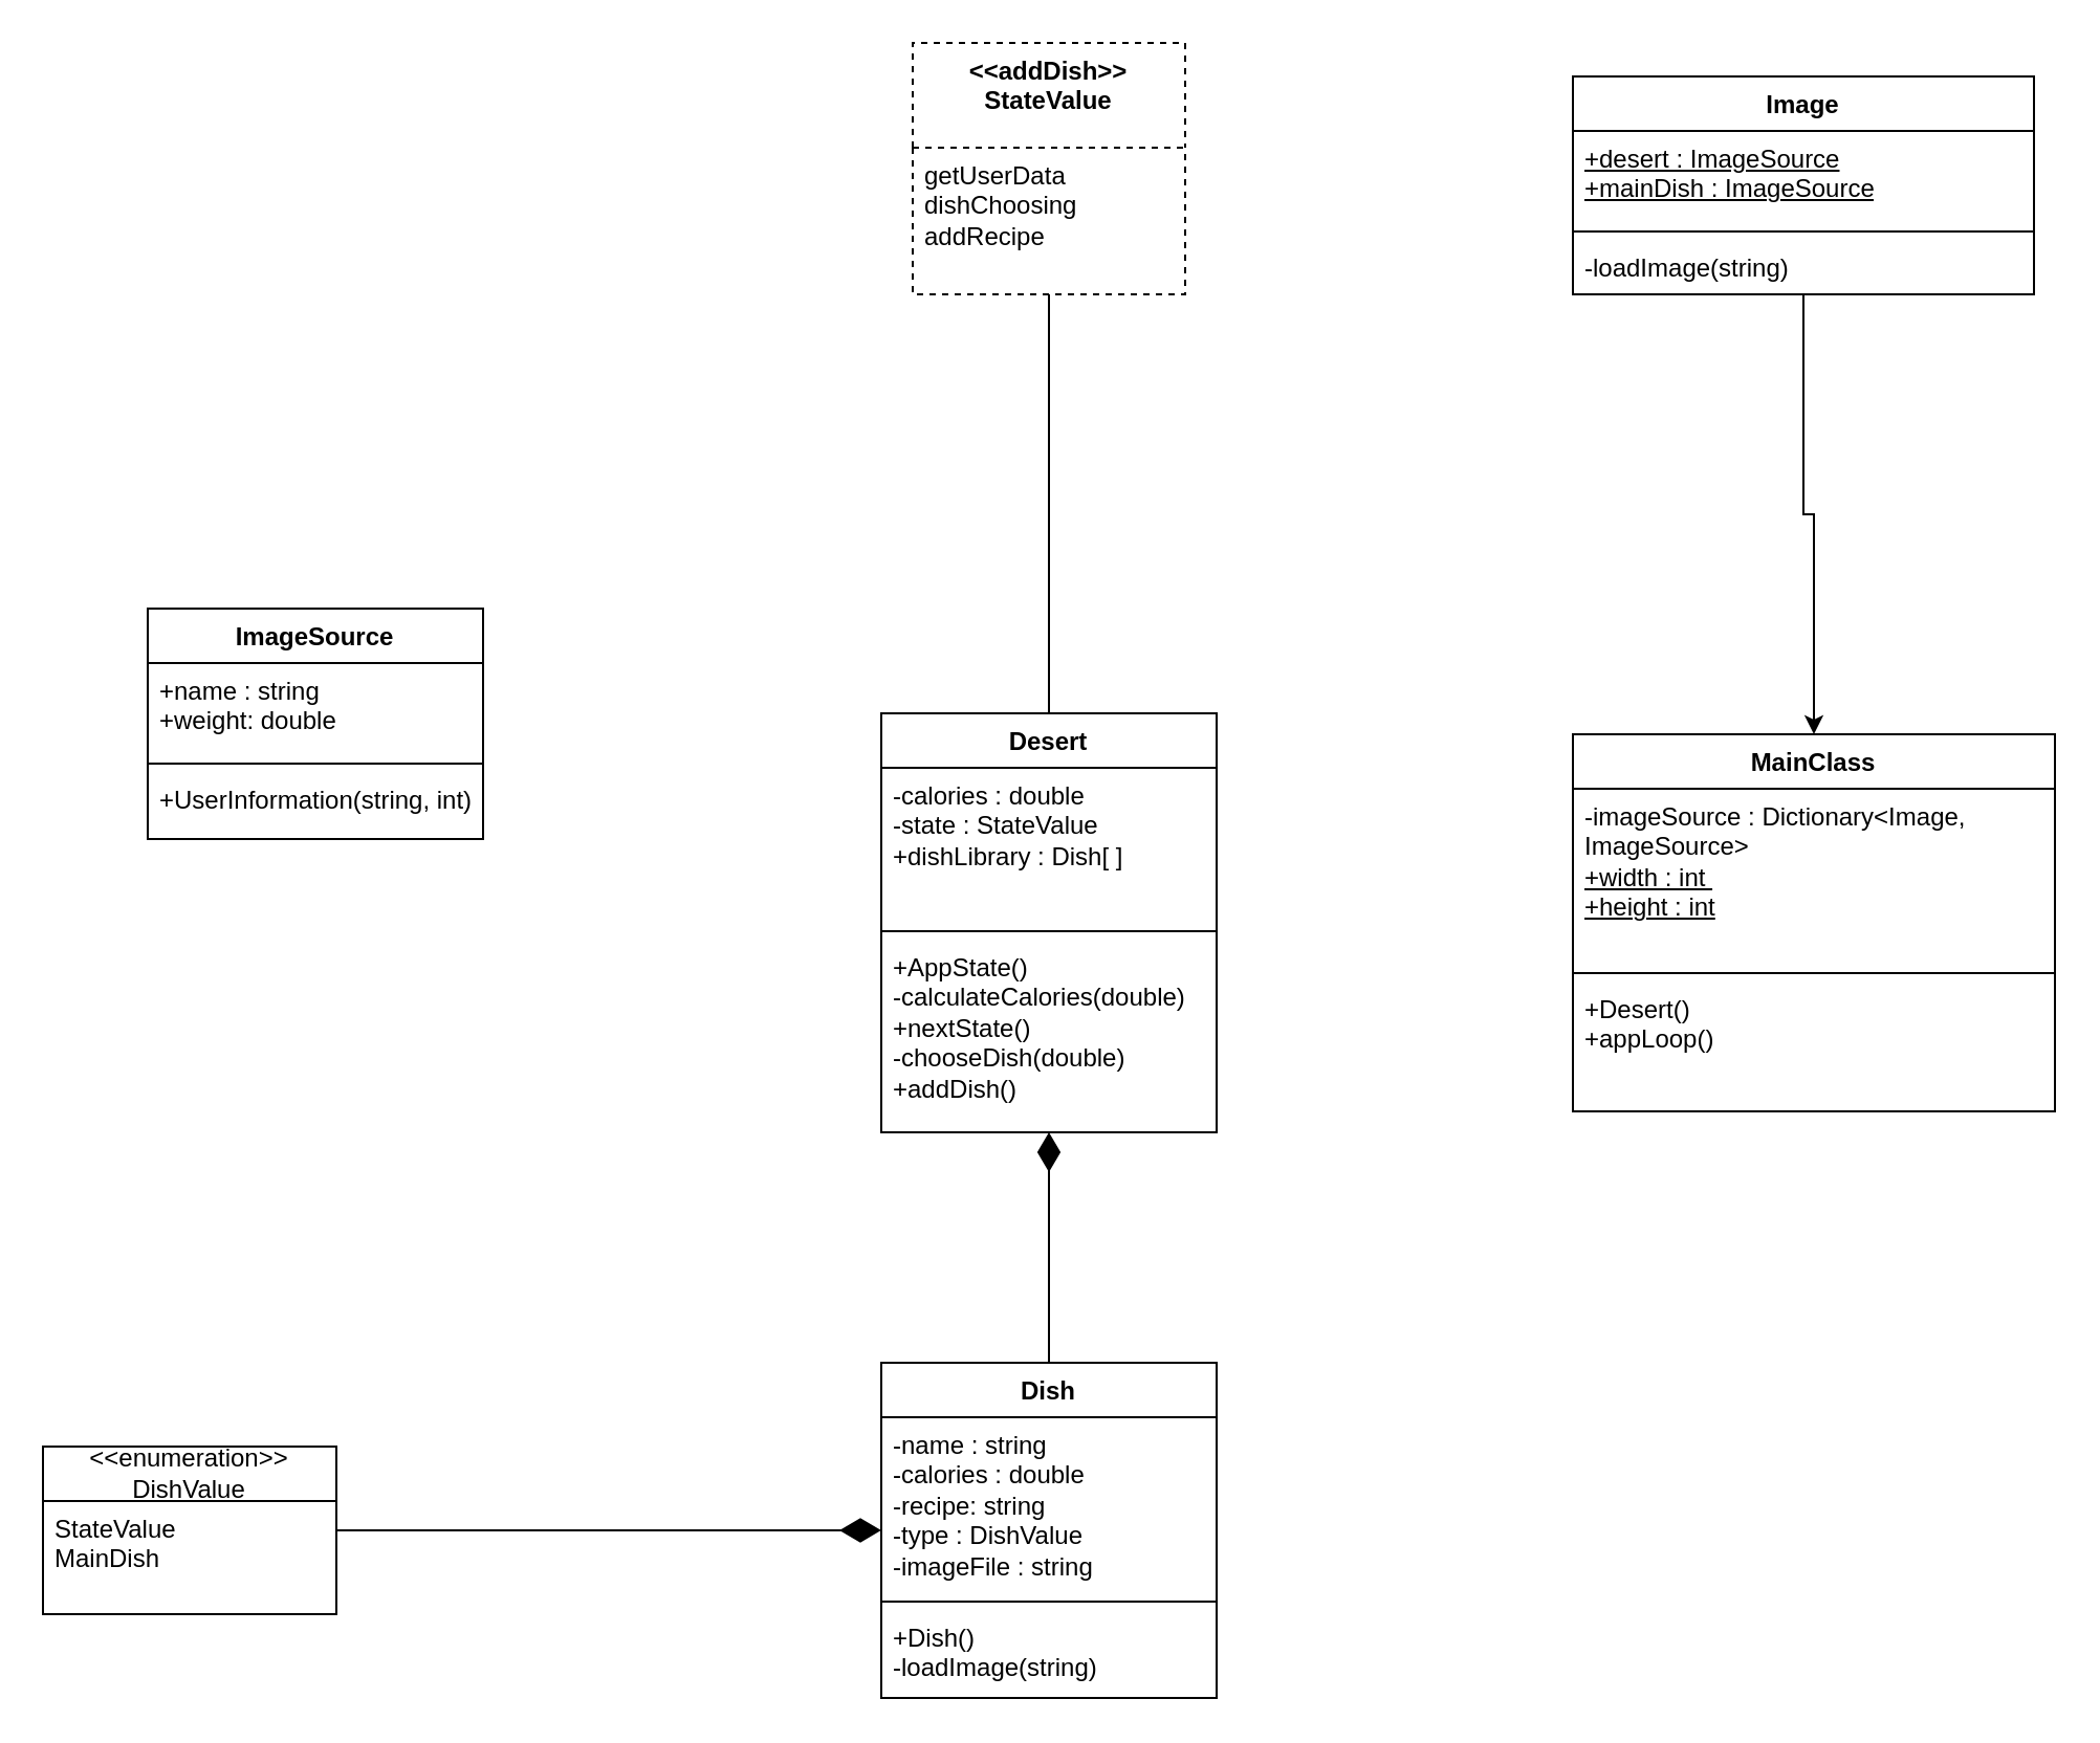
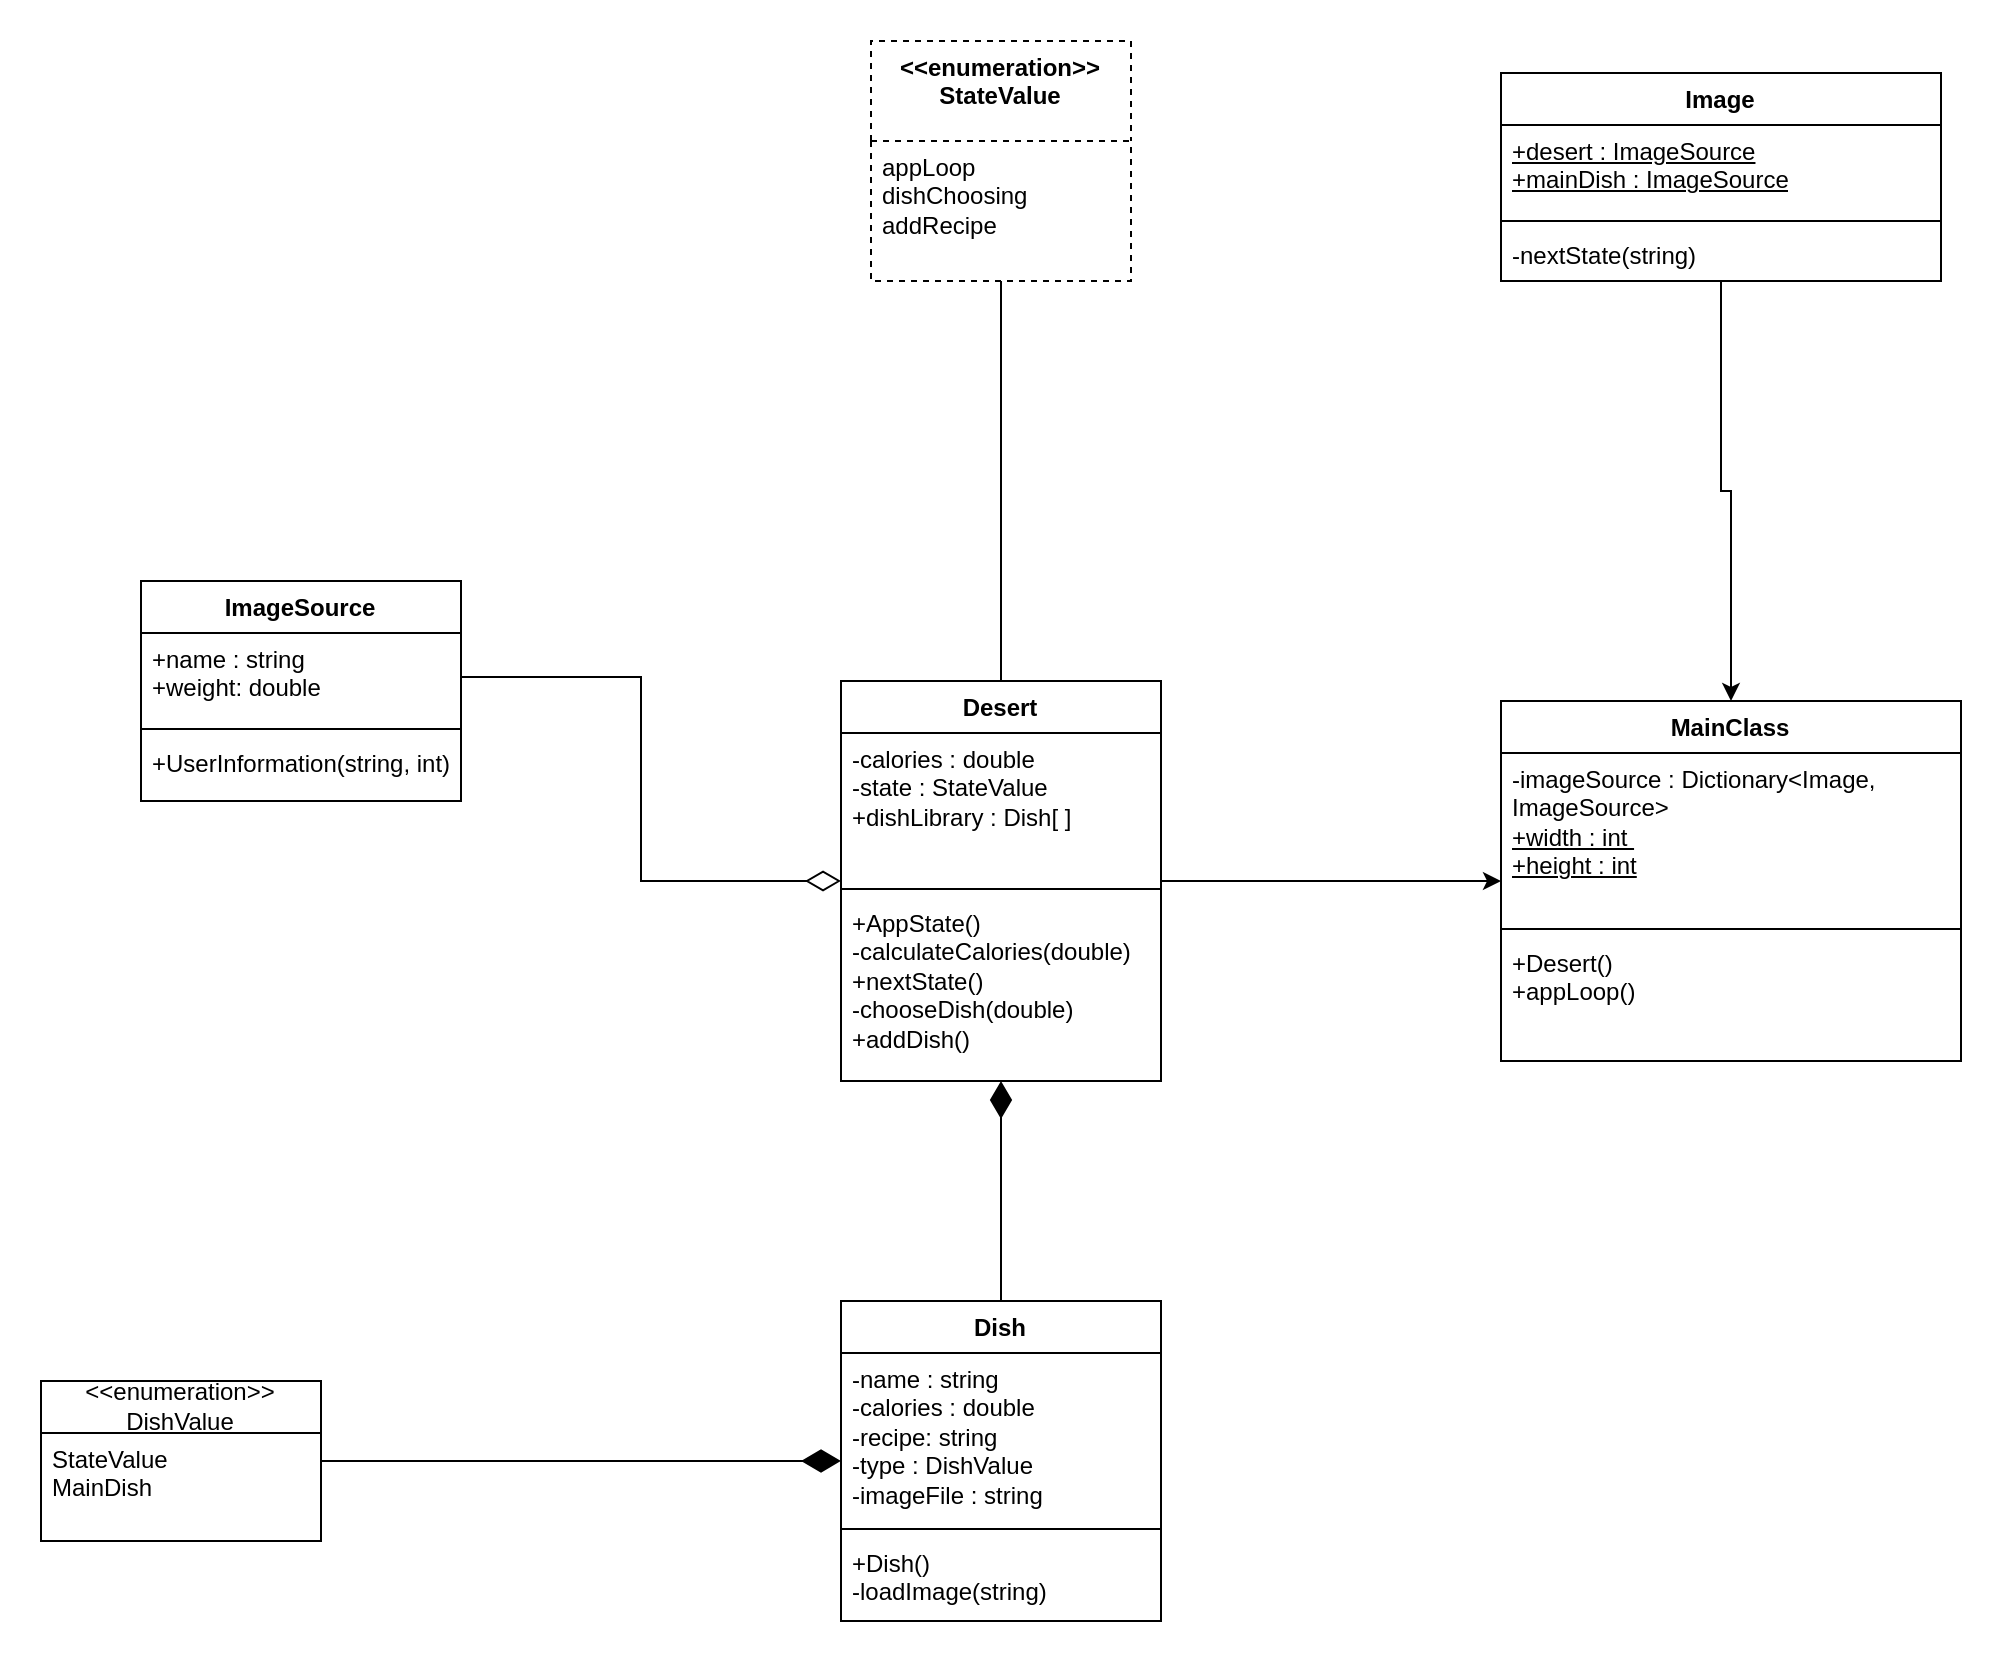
- <mxCell id="13" value="&amp;lt;&amp;lt;addDish&amp;gt;&amp;gt;&lt;div&gt;StateValue&lt;/div&gt;" style="swimlane;fontStyle=1;align=center;verticalAlign=top;childLayout=stackLayout;horizontal=1;startSize=50;horizontalStack=0;resizeParent=1;resizeParentMax=0;resizeLast=0;collapsible=1;marginBottom=0;whiteSpace=wrap;html=1;dashed=1;" vertex="1" parent="1"><mxGeometry x="435" y="20" width="130" height="120" as="geometry" /></mxCell>
+ <mxCell id="13" value="&amp;lt;&amp;lt;enumeration&amp;gt;&amp;gt;&lt;div&gt;StateValue&lt;/div&gt;" style="swimlane;fontStyle=1;align=center;verticalAlign=top;childLayout=stackLayout;horizontal=1;startSize=50;horizontalStack=0;resizeParent=1;resizeParentMax=0;resizeLast=0;collapsible=1;marginBottom=0;whiteSpace=wrap;html=1;dashed=1;" vertex="1" parent="1"><mxGeometry x="435" y="20" width="130" height="120" as="geometry" /></mxCell>
- <mxCell id="14" value="getUserData&lt;br&gt;&lt;div&gt;dishChoosing&lt;/div&gt;&lt;div&gt;addRecipe&lt;/div&gt;" style="text;strokeColor=none;fillColor=none;align=left;verticalAlign=top;spacingLeft=4;spacingRight=4;overflow=hidden;rotatable=0;points=[[0,0.5],[1,0.5]];portConstraint=eastwest;whiteSpace=wrap;html=1;" vertex="1" parent="13"><mxGeometry y="50" width="130" height="70" as="geometry" /></mxCell>
+ <mxCell id="14" value="appLoop&lt;br&gt;&lt;div&gt;dishChoosing&lt;/div&gt;&lt;div&gt;addRecipe&lt;/div&gt;" style="text;strokeColor=none;fillColor=none;align=left;verticalAlign=top;spacingLeft=4;spacingRight=4;overflow=hidden;rotatable=0;points=[[0,0.5],[1,0.5]];portConstraint=eastwest;whiteSpace=wrap;html=1;" vertex="1" parent="13"><mxGeometry y="50" width="130" height="70" as="geometry" /></mxCell>
- <mxCell id="11" value="-loadImage(string)" style="text;strokeColor=none;fillColor=none;align=left;verticalAlign=top;spacingLeft=4;spacingRight=4;overflow=hidden;rotatable=0;points=[[0,0.5],[1,0.5]];portConstraint=eastwest;whiteSpace=wrap;html=1;" vertex="1" parent="8"><mxGeometry y="78" width="220" height="26" as="geometry" /></mxCell>
+ <mxCell id="11" value="-nextState(string)" style="text;strokeColor=none;fillColor=none;align=left;verticalAlign=top;spacingLeft=4;spacingRight=4;overflow=hidden;rotatable=0;points=[[0,0.5],[1,0.5]];portConstraint=eastwest;whiteSpace=wrap;html=1;" vertex="1" parent="8"><mxGeometry y="78" width="220" height="26" as="geometry" /></mxCell>
+ <mxCell id="31" style="edgeStyle=orthogonalEdgeStyle;rounded=0;orthogonalLoop=1;jettySize=auto;html=1;endArrow=diamondThin;endFill=0;endSize=15;" edge="1" parent="1" source="16" target="3"><mxGeometry relative="1" as="geometry" /></mxCell>
+ <mxCell id="2" style="edgeStyle=orthogonalEdgeStyle;rounded=0;orthogonalLoop=1;jettySize=auto;html=1;" edge="1" parent="1" source="3" target="27"><mxGeometry relative="1" as="geometry" /></mxCell>
